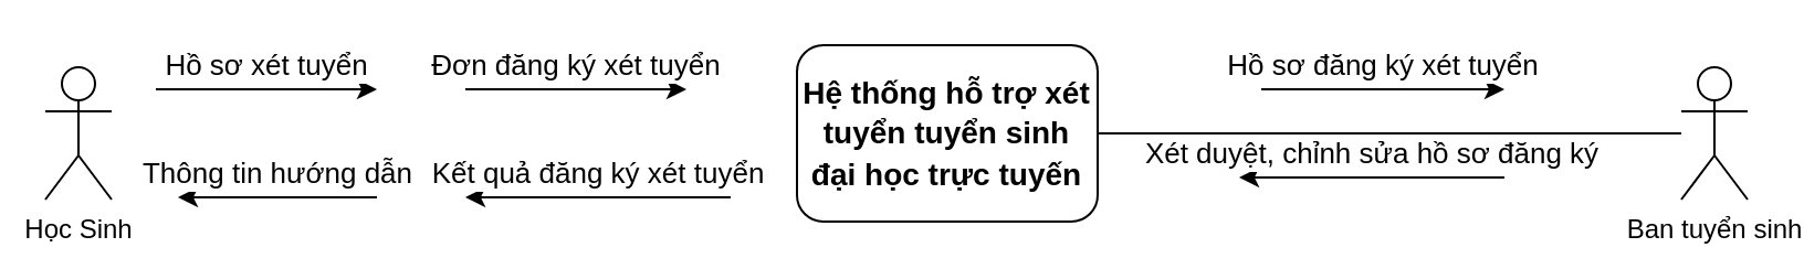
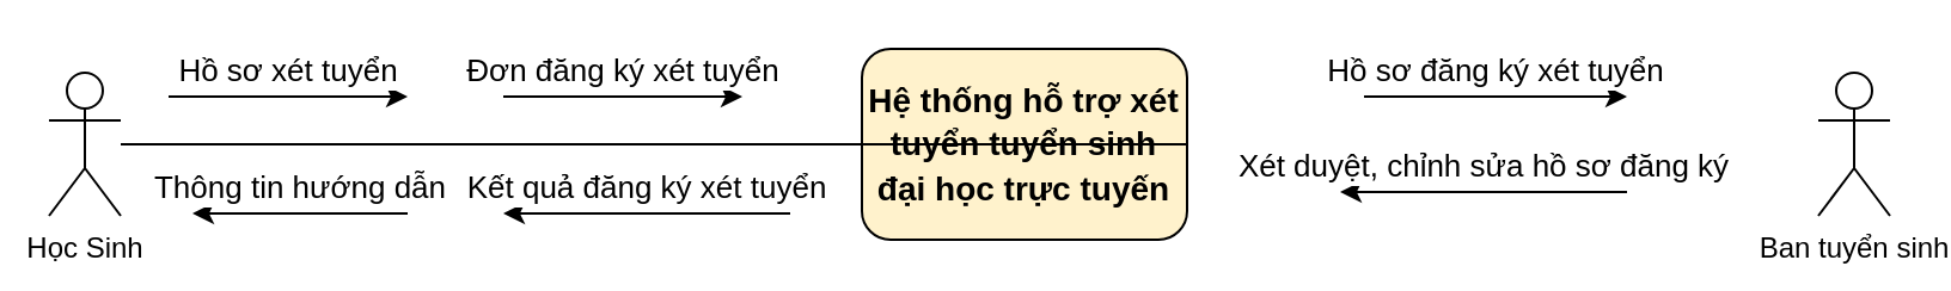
- <mxCell id="4" value="&lt;p class=&quot;MsoNormal&quot; align=&quot;center&quot; style=&quot;line-height: 130% ; font-size: 14px&quot;&gt;&lt;b&gt;&lt;span style=&quot;line-height: 130%&quot;&gt;Hệ&lt;/span&gt;&lt;/b&gt;&lt;b&gt;&lt;span style=&quot;line-height: 130%&quot;&gt; thống hỗ trợ xét tuyển tuyển sinh&lt;br/&gt;đại học trực tuyến&lt;/span&gt;&lt;/b&gt;&lt;/p&gt;" style="rounded=1;whiteSpace=wrap;html=1;" parent="1" vertex="1"><mxGeometry x="360" y="20" width="136" height="80" as="geometry" /></mxCell>
+ <mxCell id="4" value="&lt;p class=&quot;MsoNormal&quot; align=&quot;center&quot; style=&quot;line-height: 130% ; font-size: 14px&quot;&gt;&lt;b&gt;&lt;span style=&quot;line-height: 130%&quot;&gt;Hệ&lt;/span&gt;&lt;/b&gt;&lt;b&gt;&lt;span style=&quot;line-height: 130%&quot;&gt; thống hỗ trợ xét tuyển tuyển sinh&lt;br/&gt;đại học trực tuyến&lt;/span&gt;&lt;/b&gt;&lt;/p&gt;" style="rounded=1;whiteSpace=wrap;html=1;fillColor=#fff2cc;" parent="1" vertex="1"><mxGeometry x="360" y="20" width="136" height="80" as="geometry" /></mxCell>
- <mxCell id="5" value="" style="endArrow=none;html=1;exitX=1;exitY=0.5;exitDx=0;exitDy=0;" parent="1" source="4" target="2" edge="1"><mxGeometry width="50" height="50" relative="1" as="geometry"><mxPoint x="390" y="110" as="sourcePoint" /><mxPoint x="440" y="60" as="targetPoint" /></mxGeometry></mxCell>
+ <mxCell id="5" value="" style="endArrow=none;html=1;exitX=1;exitY=0.5;exitDx=0;exitDy=0;" parent="1" source="4" target="3" edge="1"><mxGeometry width="50" height="50" relative="1" as="geometry"><mxPoint x="390" y="110" as="sourcePoint" /><mxPoint x="440" y="60" as="targetPoint" /></mxGeometry></mxCell>
